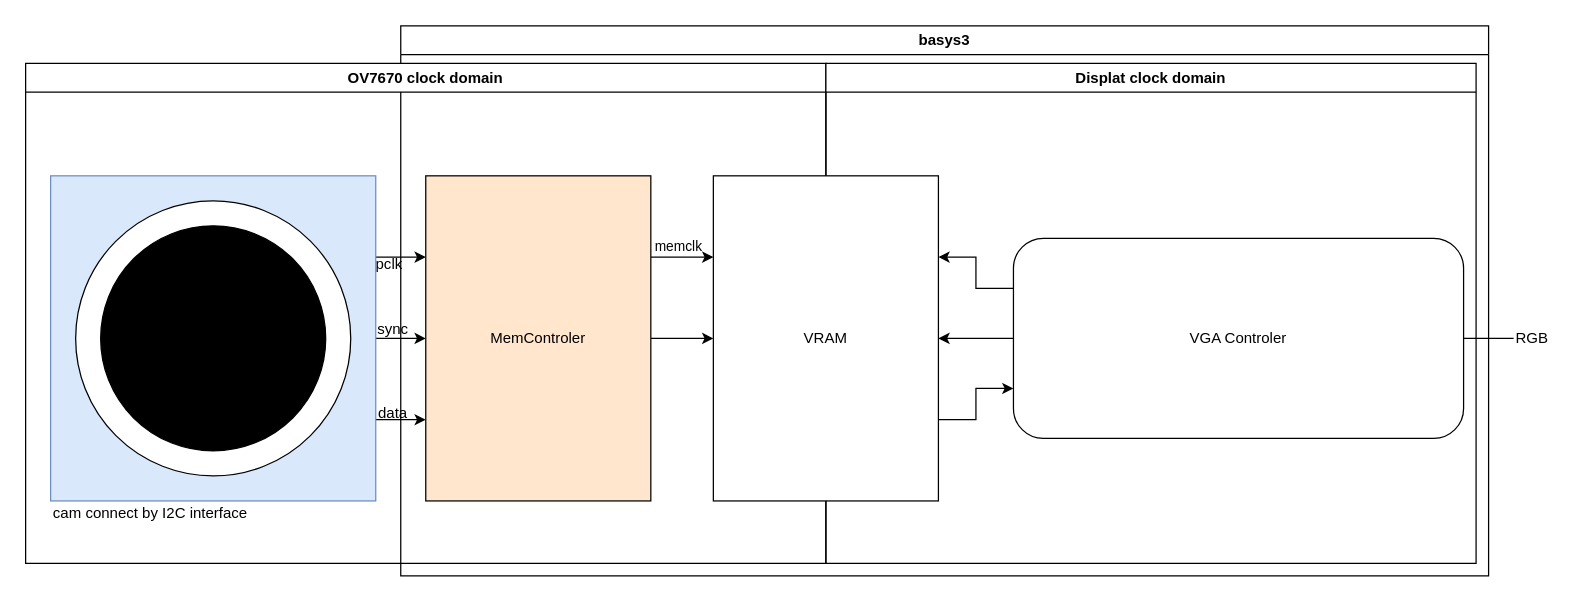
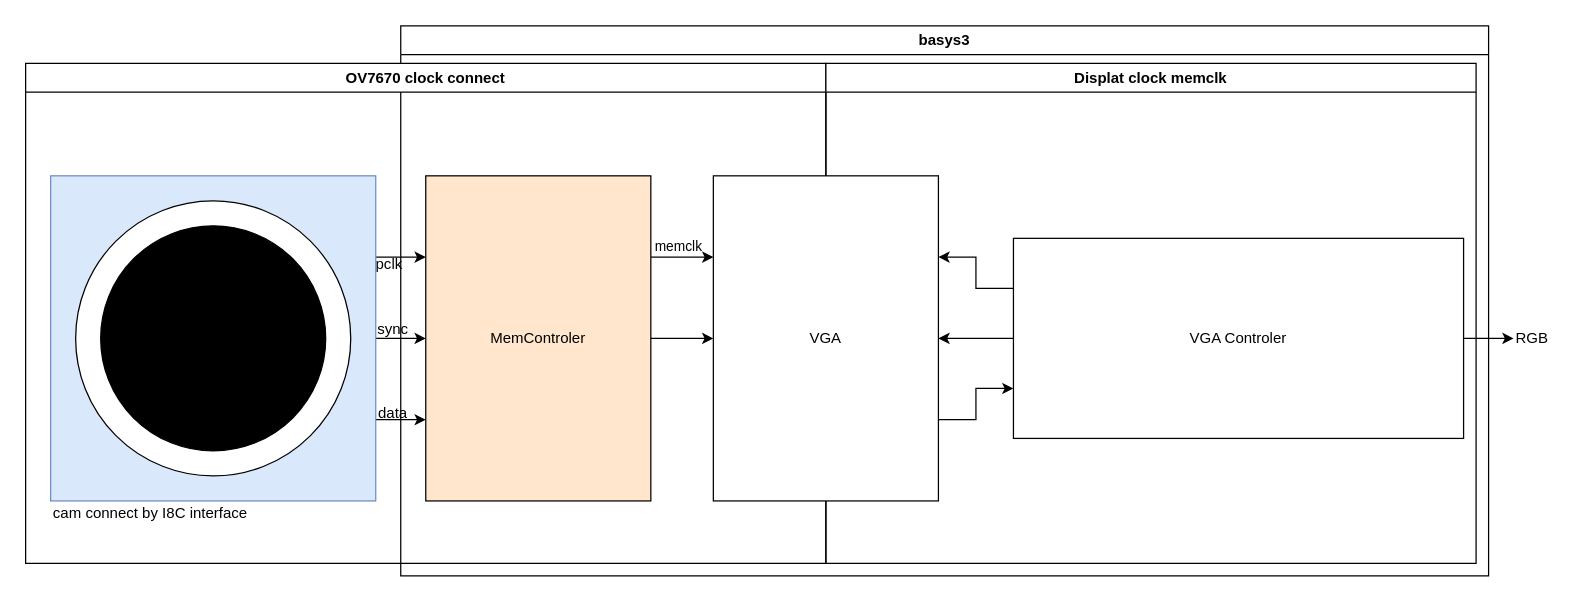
- <mxCell id="3" value="OV7670 clock domain" style="swimlane;whiteSpace=wrap;html=1;" vertex="1" parent="1"><mxGeometry x="20" y="50" width="640" height="400" as="geometry" /></mxCell>
+ <mxCell id="3" value="OV7670 clock connect" style="swimlane;whiteSpace=wrap;html=1;" vertex="1" parent="1"><mxGeometry x="20" y="50" width="640" height="400" as="geometry" /></mxCell>
- <mxCell id="8" value="Displat clock domain" style="swimlane;whiteSpace=wrap;html=1;" vertex="1" parent="1"><mxGeometry x="660" y="50" width="520" height="400" as="geometry" /></mxCell>
+ <mxCell id="8" value="Displat clock memclk" style="swimlane;whiteSpace=wrap;html=1;" vertex="1" parent="1"><mxGeometry x="660" y="50" width="520" height="400" as="geometry" /></mxCell>
- <mxCell id="19" value="VRAM" style="rounded=0;whiteSpace=wrap;html=1;" vertex="1" parent="1"><mxGeometry x="570" y="140" width="180" height="260" as="geometry" /></mxCell>
+ <mxCell id="19" value="VGA" style="rounded=0;whiteSpace=wrap;html=1;" vertex="1" parent="1"><mxGeometry x="570" y="140" width="180" height="260" as="geometry" /></mxCell>
- <mxCell id="24" value="VGA Controler" style="whiteSpace=wrap;html=1;rounded=1;" vertex="1" parent="1"><mxGeometry x="810" y="190" width="360" height="160" as="geometry" /></mxCell>
+ <mxCell id="24" value="VGA Controler" style="rounded=0;whiteSpace=wrap;html=1;" vertex="1" parent="1"><mxGeometry x="810" y="190" width="360" height="160" as="geometry" /></mxCell>
- <mxCell id="23" style="edgeStyle=orthogonalEdgeStyle;rounded=0;orthogonalLoop=1;jettySize=auto;html=1;entryX=0;entryY=0.5;entryDx=0;entryDy=0;endArrow=none;" edge="1" parent="1" source="24" target="25"><mxGeometry relative="1" as="geometry"><mxPoint x="1200" y="270" as="targetPoint" /></mxGeometry></mxCell>
+ <mxCell id="23" style="edgeStyle=orthogonalEdgeStyle;rounded=0;orthogonalLoop=1;jettySize=auto;html=1;entryX=0;entryY=0.5;entryDx=0;entryDy=0;" edge="1" parent="1" source="24" target="25"><mxGeometry relative="1" as="geometry"><mxPoint x="1200" y="270" as="targetPoint" /></mxGeometry></mxCell>
- <mxCell id="4" value="cam connect by I2C interface" style="text;html=1;align=center;verticalAlign=middle;whiteSpace=wrap;rounded=0;" vertex="1" parent="3"><mxGeometry x="20" y="350" width="160" height="20" as="geometry" /></mxCell>
+ <mxCell id="4" value="cam connect by I8C interface" style="text;html=1;align=center;verticalAlign=middle;whiteSpace=wrap;rounded=0;" vertex="1" parent="3"><mxGeometry x="20" y="350" width="160" height="20" as="geometry" /></mxCell>
